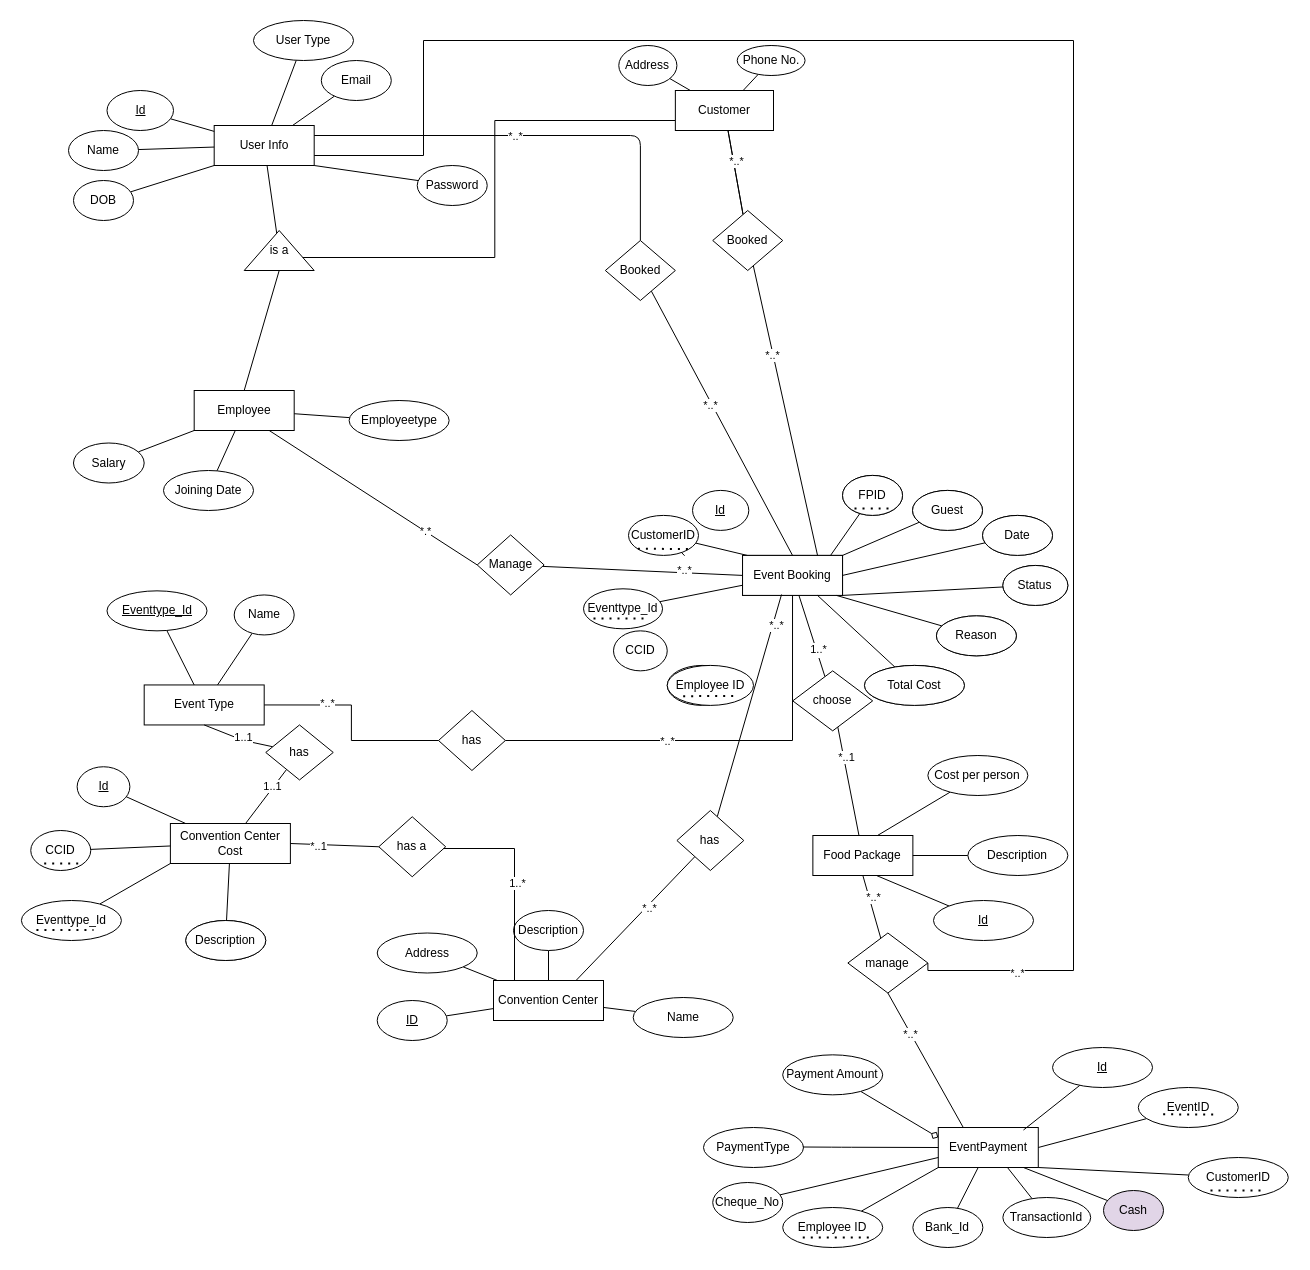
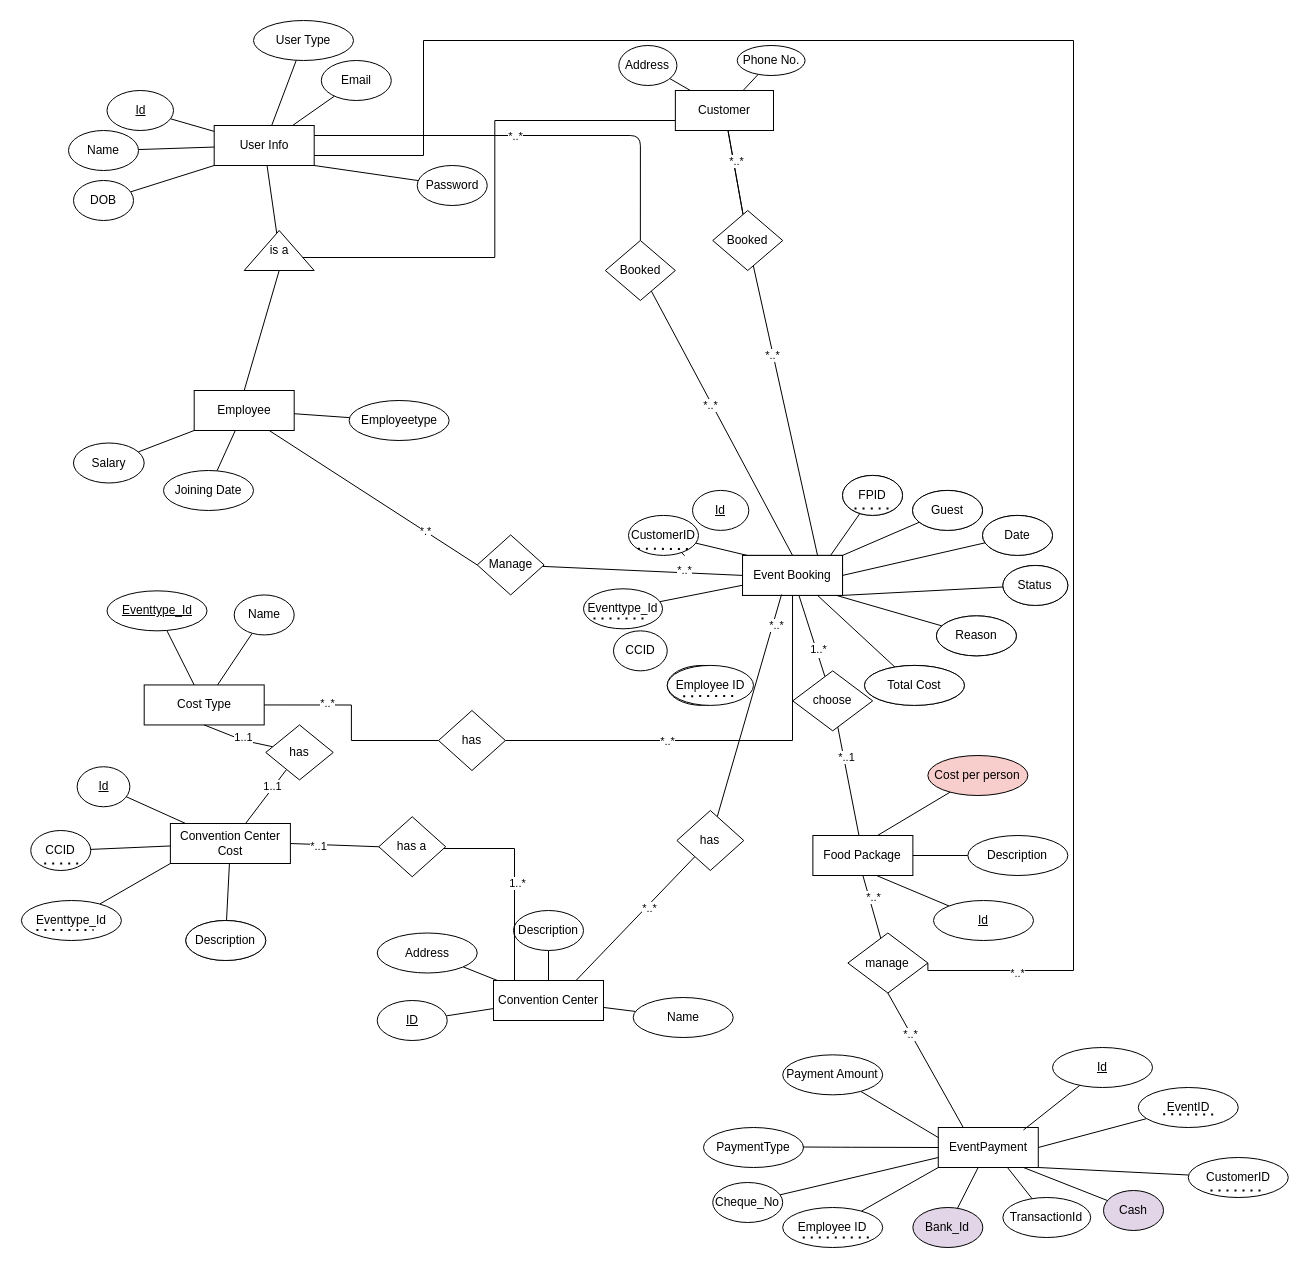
- <mxCell id="57" value="Event Type" style="rounded=0;whiteSpace=wrap;html=1;" parent="1" vertex="1"><mxGeometry x="143.69" y="684.45" width="120" height="40" as="geometry" /></mxCell>
+ <mxCell id="57" value="Cost Type" style="rounded=0;whiteSpace=wrap;html=1;" parent="1" vertex="1"><mxGeometry x="143.69" y="684.45" width="120" height="40" as="geometry" /></mxCell>
- <mxCell id="70" value="Cost per person" style="ellipse;whiteSpace=wrap;html=1;align=center;" parent="1" vertex="1"><mxGeometry x="927.37" y="755" width="100" height="40" as="geometry" /></mxCell>
+ <mxCell id="70" value="Cost per person" style="ellipse;whiteSpace=wrap;html=1;align=center;fillColor=#f8cecc;" parent="1" vertex="1"><mxGeometry x="927.37" y="755" width="100" height="40" as="geometry" /></mxCell>
- <mxCell id="90" value="" style="edgeStyle=none;rounded=0;orthogonalLoop=1;jettySize=auto;html=1;startArrow=none;startFill=0;entryX=0;entryY=0.25;entryDx=0;entryDy=0;endArrow=diamond;endFill=0;" parent="1" source="91" target="84" edge="1"><mxGeometry relative="1" as="geometry" /></mxCell>
+ <mxCell id="90" value="" style="edgeStyle=none;rounded=0;orthogonalLoop=1;jettySize=auto;html=1;startArrow=none;startFill=0;entryX=0;entryY=0.25;entryDx=0;entryDy=0;endArrow=none;endFill=0;" parent="1" source="91" target="84" edge="1"><mxGeometry relative="1" as="geometry" /></mxCell>
- <mxCell id="115" value="Bank_Id" style="ellipse;whiteSpace=wrap;html=1;align=center;" parent="1" vertex="1"><mxGeometry x="912.37" y="1207.01" width="69.98" height="40" as="geometry" /></mxCell>
+ <mxCell id="115" value="Bank_Id" style="ellipse;whiteSpace=wrap;html=1;align=center;fillColor=#e1d5e7;" parent="1" vertex="1"><mxGeometry x="912.37" y="1207.01" width="69.98" height="40" as="geometry" /></mxCell>
